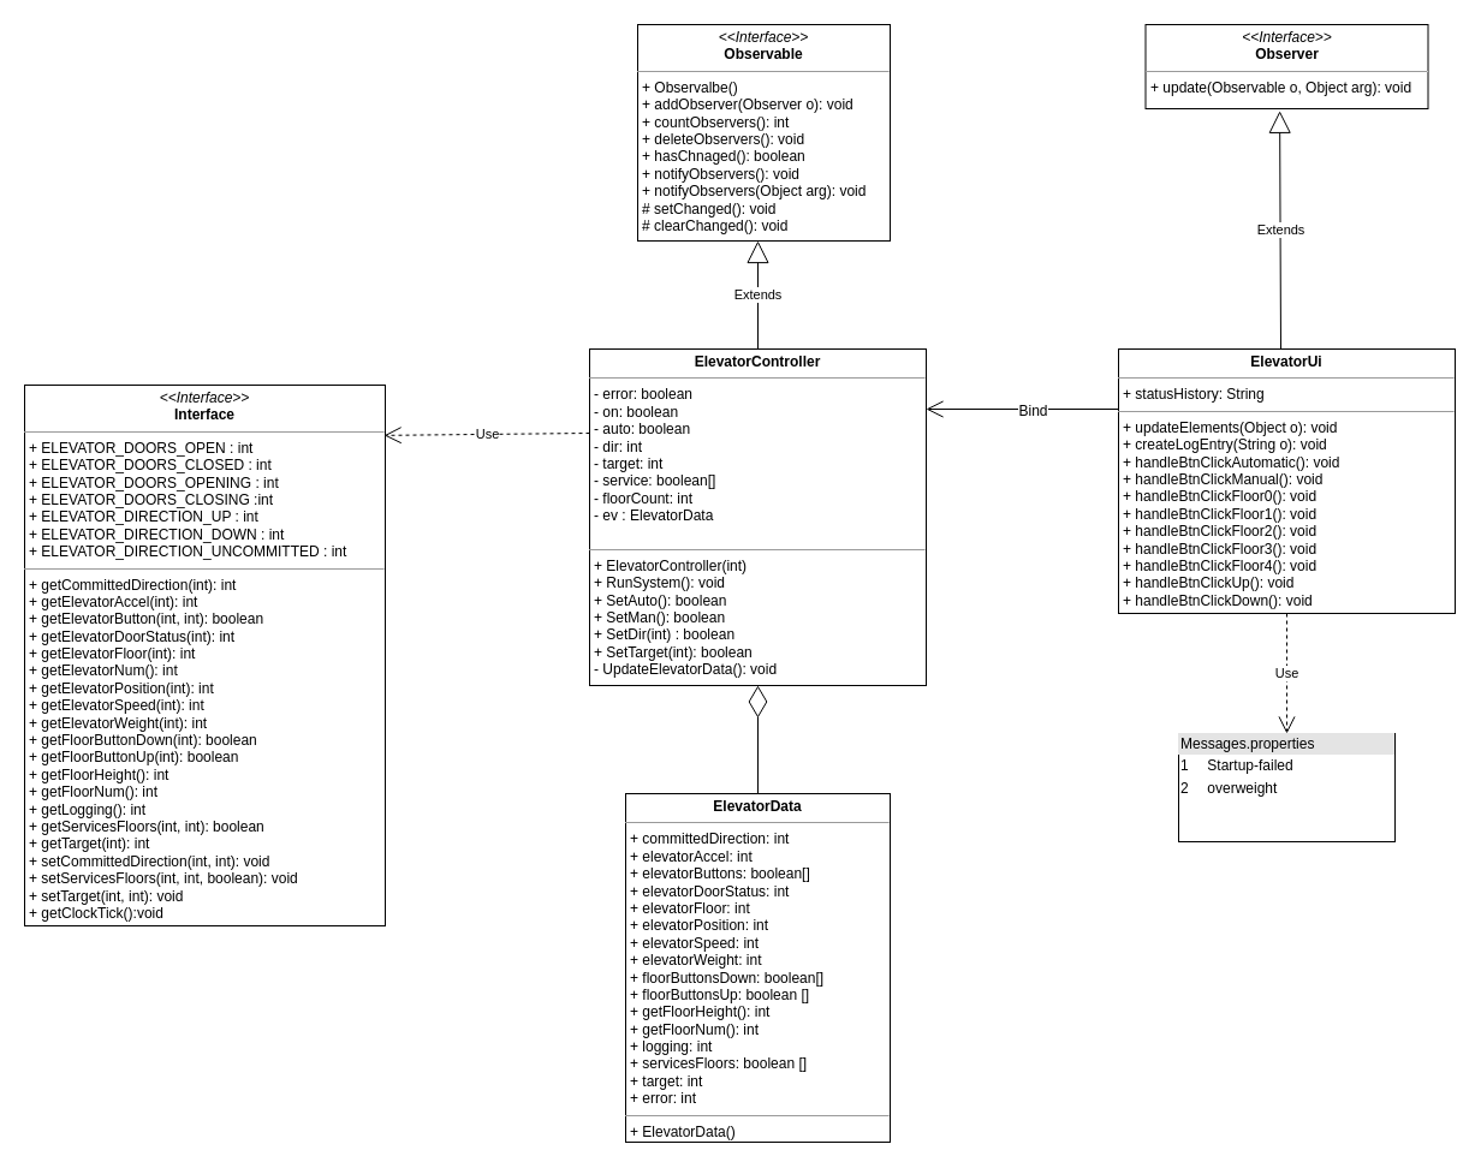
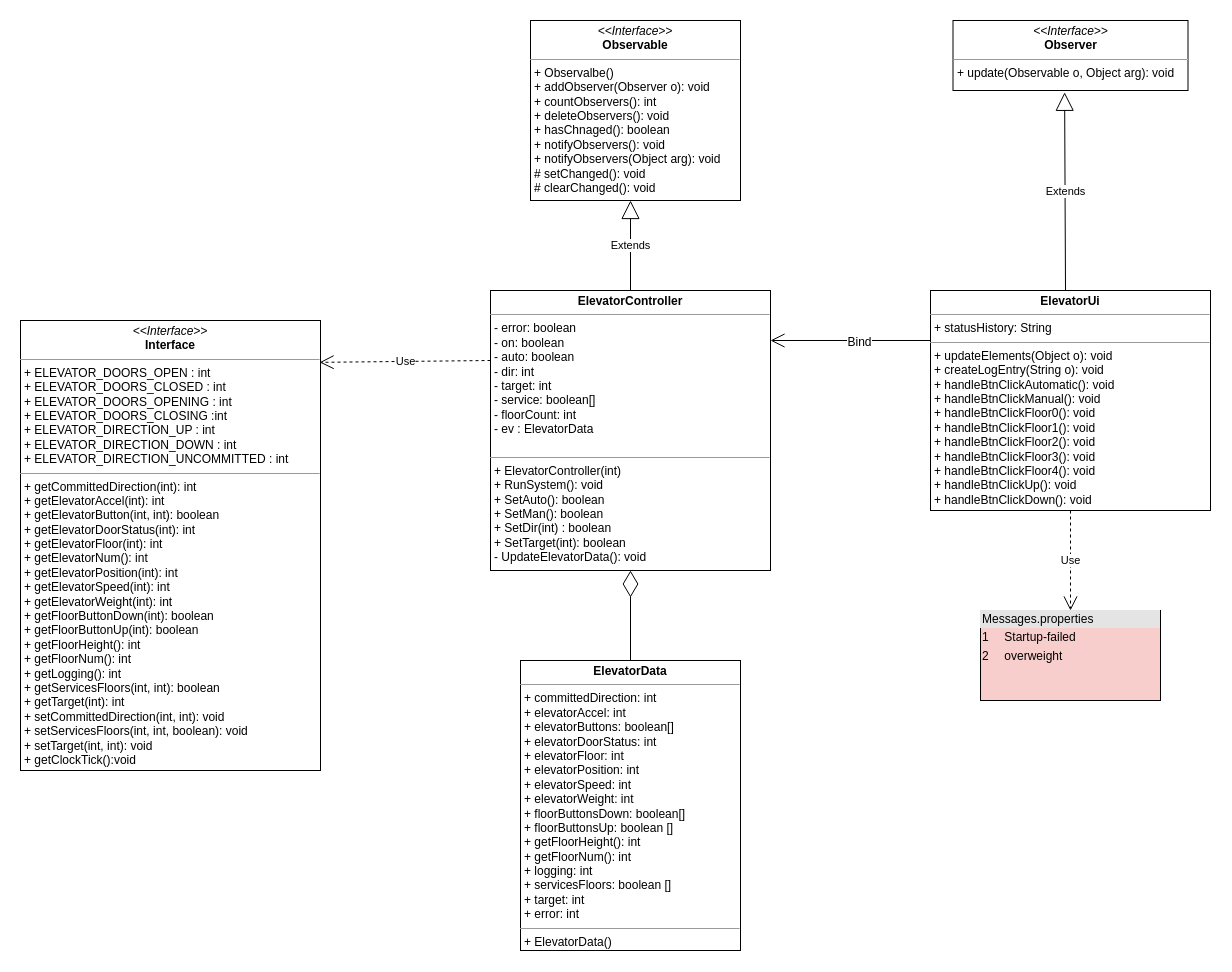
- <mxCell id="14" value="&lt;div style=&quot;box-sizing: border-box ; width: 100% ; background: #e4e4e4 ; padding: 2px&quot;&gt;Messages.properties&lt;/div&gt;&lt;table style=&quot;width: 100% ; font-size: 1em&quot; cellpadding=&quot;2&quot; cellspacing=&quot;0&quot;&gt;&lt;tbody&gt;&lt;tr&gt;&lt;td&gt;1&lt;/td&gt;&lt;td&gt;Startup-failed&lt;/td&gt;&lt;/tr&gt;&lt;tr&gt;&lt;td&gt;2&lt;/td&gt;&lt;td&gt;overweight&lt;/td&gt;&lt;/tr&gt;&lt;tr&gt;&lt;td&gt;&lt;/td&gt;&lt;td&gt;&lt;br&gt;&lt;/td&gt;&lt;/tr&gt;&lt;/tbody&gt;&lt;/table&gt;" style="verticalAlign=top;align=left;overflow=fill;html=1;" vertex="1" parent="1"><mxGeometry x="980" y="610" width="180" height="90" as="geometry" /></mxCell>
+ <mxCell id="14" value="&lt;div style=&quot;box-sizing: border-box ; width: 100% ; background: #e4e4e4 ; padding: 2px&quot;&gt;Messages.properties&lt;/div&gt;&lt;table style=&quot;width: 100% ; font-size: 1em&quot; cellpadding=&quot;2&quot; cellspacing=&quot;0&quot;&gt;&lt;tbody&gt;&lt;tr&gt;&lt;td&gt;1&lt;/td&gt;&lt;td&gt;Startup-failed&lt;/td&gt;&lt;/tr&gt;&lt;tr&gt;&lt;td&gt;2&lt;/td&gt;&lt;td&gt;overweight&lt;/td&gt;&lt;/tr&gt;&lt;tr&gt;&lt;td&gt;&lt;/td&gt;&lt;td&gt;&lt;br&gt;&lt;/td&gt;&lt;/tr&gt;&lt;/tbody&gt;&lt;/table&gt;" style="verticalAlign=top;align=left;overflow=fill;html=1;fillColor=#f8cecc;" vertex="1" parent="1"><mxGeometry x="980" y="610" width="180" height="90" as="geometry" /></mxCell>
